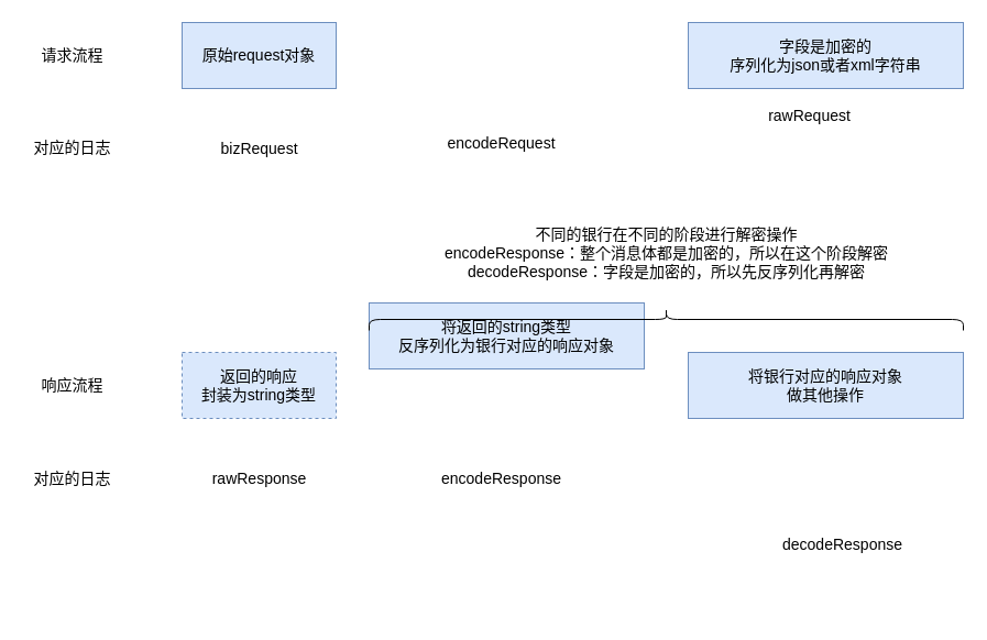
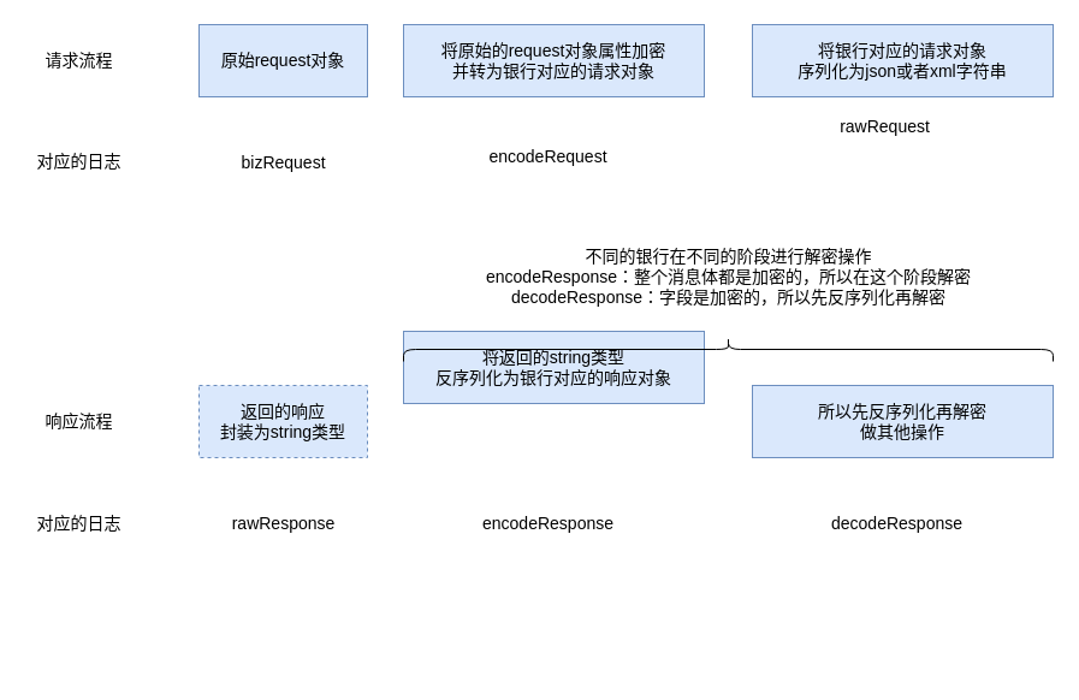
+ <mxCell id="3" value="&lt;span style=&quot;font-size: 14px;&quot;&gt;将原始的request对象属性加密&lt;br&gt;并转为银行对应的请求对象&lt;br&gt;&lt;/span&gt;" style="rounded=0;whiteSpace=wrap;html=1;fillColor=#dae8fc;strokeColor=#6c8ebf;" vertex="1" parent="1"><mxGeometry x="335" y="20" width="250" height="60" as="geometry" /></mxCell>
- <mxCell id="8" value="&lt;span style=&quot;font-size: 14px;&quot;&gt;字段是加密的&lt;br&gt;序列化为json或者xml字符串&lt;br&gt;&lt;/span&gt;" style="rounded=0;whiteSpace=wrap;html=1;fillColor=#dae8fc;strokeColor=#6c8ebf;" vertex="1" parent="1"><mxGeometry x="625" y="20" width="250" height="60" as="geometry" /></mxCell>
+ <mxCell id="8" value="&lt;span style=&quot;font-size: 14px;&quot;&gt;将银行对应的请求对象&lt;br&gt;序列化为json或者xml字符串&lt;br&gt;&lt;/span&gt;" style="rounded=0;whiteSpace=wrap;html=1;fillColor=#dae8fc;strokeColor=#6c8ebf;" vertex="1" parent="1"><mxGeometry x="625" y="20" width="250" height="60" as="geometry" /></mxCell>
- <mxCell id="16" value="&lt;span style=&quot;font-size: 14px;&quot;&gt;将银行对应的响应对象&lt;br&gt;做其他操作&lt;br&gt;&lt;/span&gt;" style="rounded=0;whiteSpace=wrap;html=1;fillColor=#dae8fc;strokeColor=#6c8ebf;" vertex="1" parent="1"><mxGeometry x="625" y="320" width="250" height="60" as="geometry" /></mxCell>
+ <mxCell id="16" value="&lt;span style=&quot;font-size: 14px;&quot;&gt;所以先反序列化再解密&lt;br&gt;做其他操作&lt;br&gt;&lt;/span&gt;" style="rounded=0;whiteSpace=wrap;html=1;fillColor=#dae8fc;strokeColor=#6c8ebf;" vertex="1" parent="1"><mxGeometry x="625" y="320" width="250" height="60" as="geometry" /></mxCell>
- <mxCell id="17" value="decodeResponse" style="text;html=1;align=center;verticalAlign=middle;resizable=0;points=[];autosize=1;strokeColor=none;fillColor=none;fontSize=14;" vertex="1" parent="1"><mxGeometry x="700" y="480" width="130" height="30" as="geometry" /></mxCell>
+ <mxCell id="17" value="decodeResponse" style="text;html=1;align=center;verticalAlign=middle;resizable=0;points=[];autosize=1;strokeColor=none;fillColor=none;fontSize=14;" vertex="1" parent="1"><mxGeometry x="680" y="420" width="130" height="30" as="geometry" /></mxCell>
